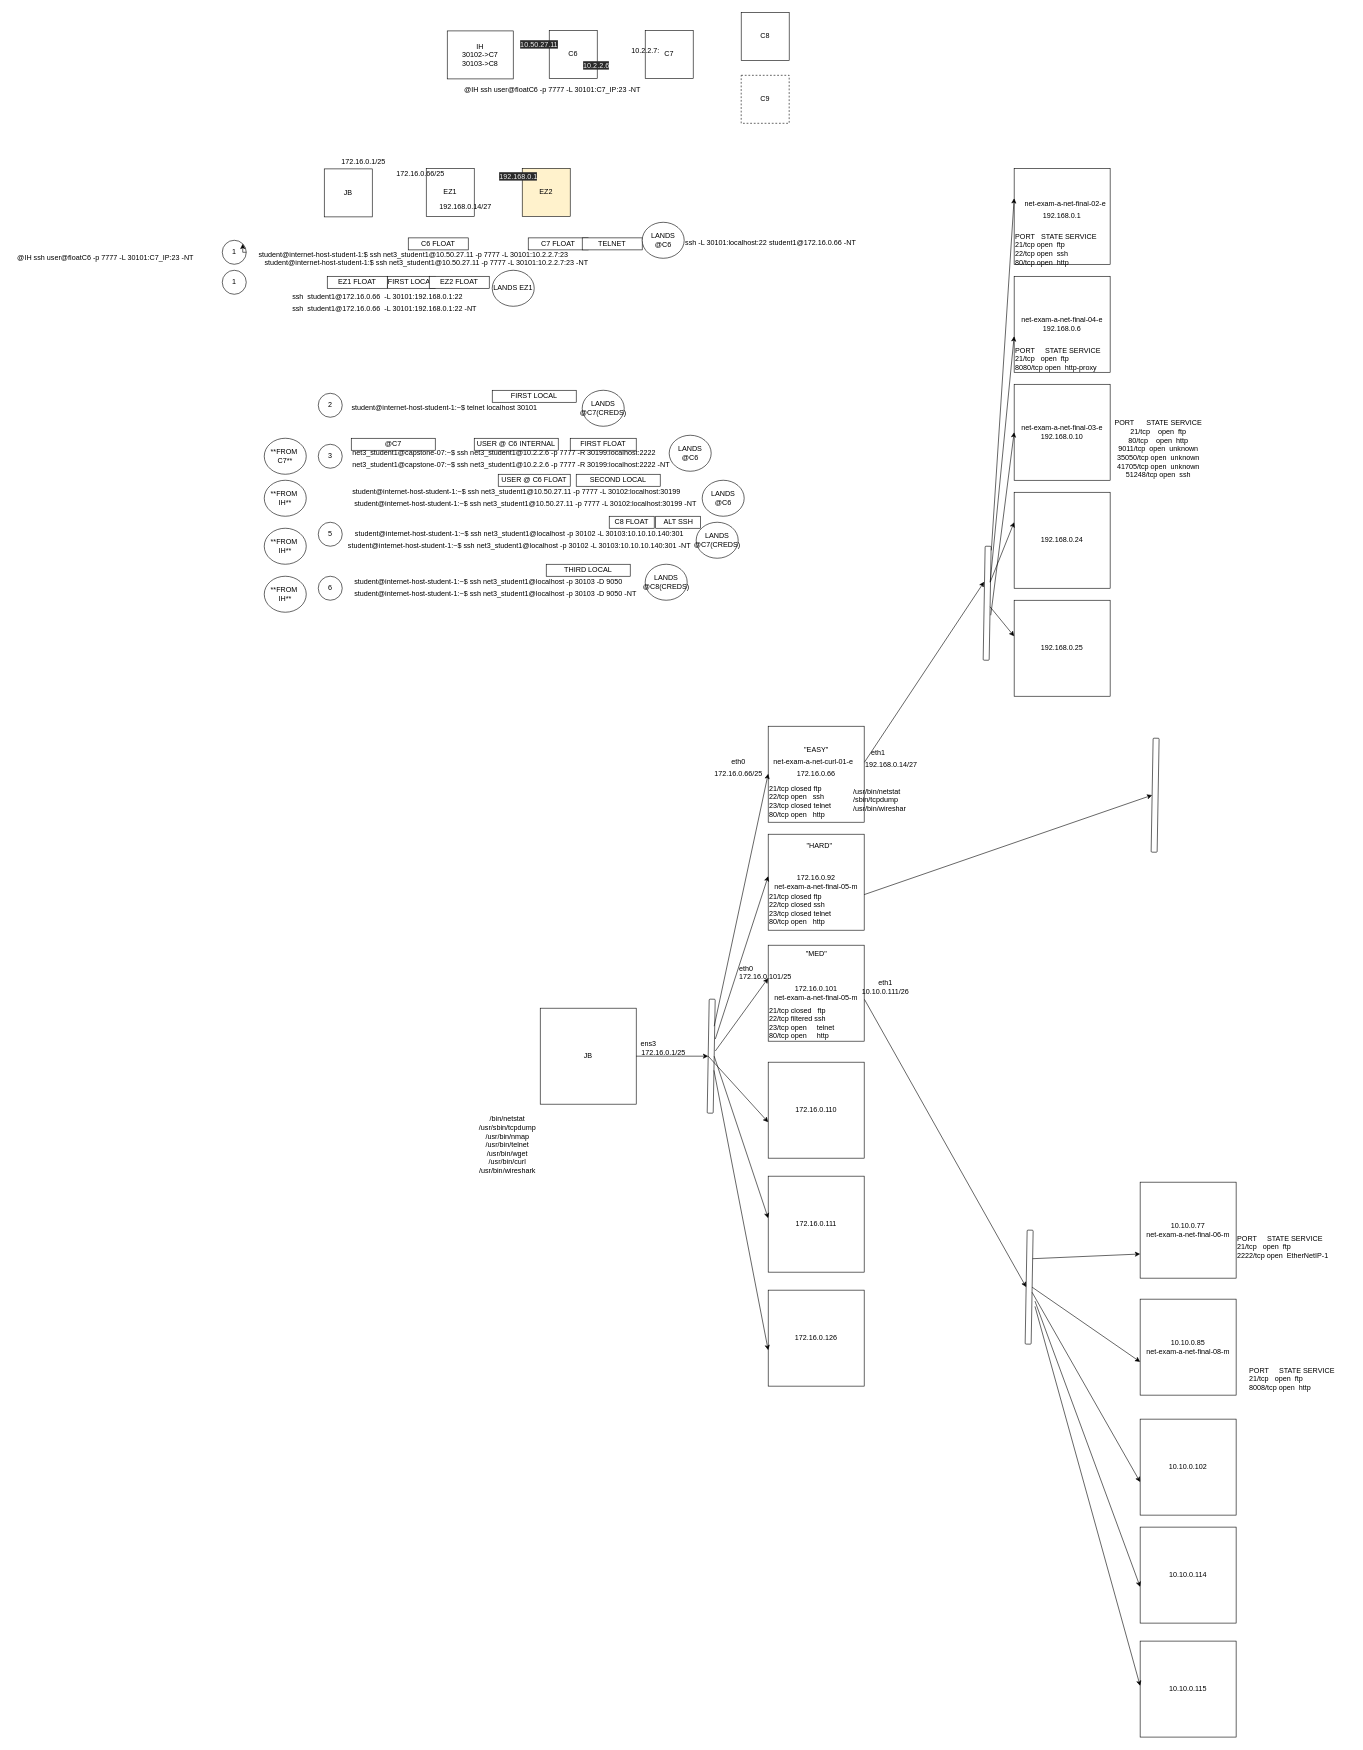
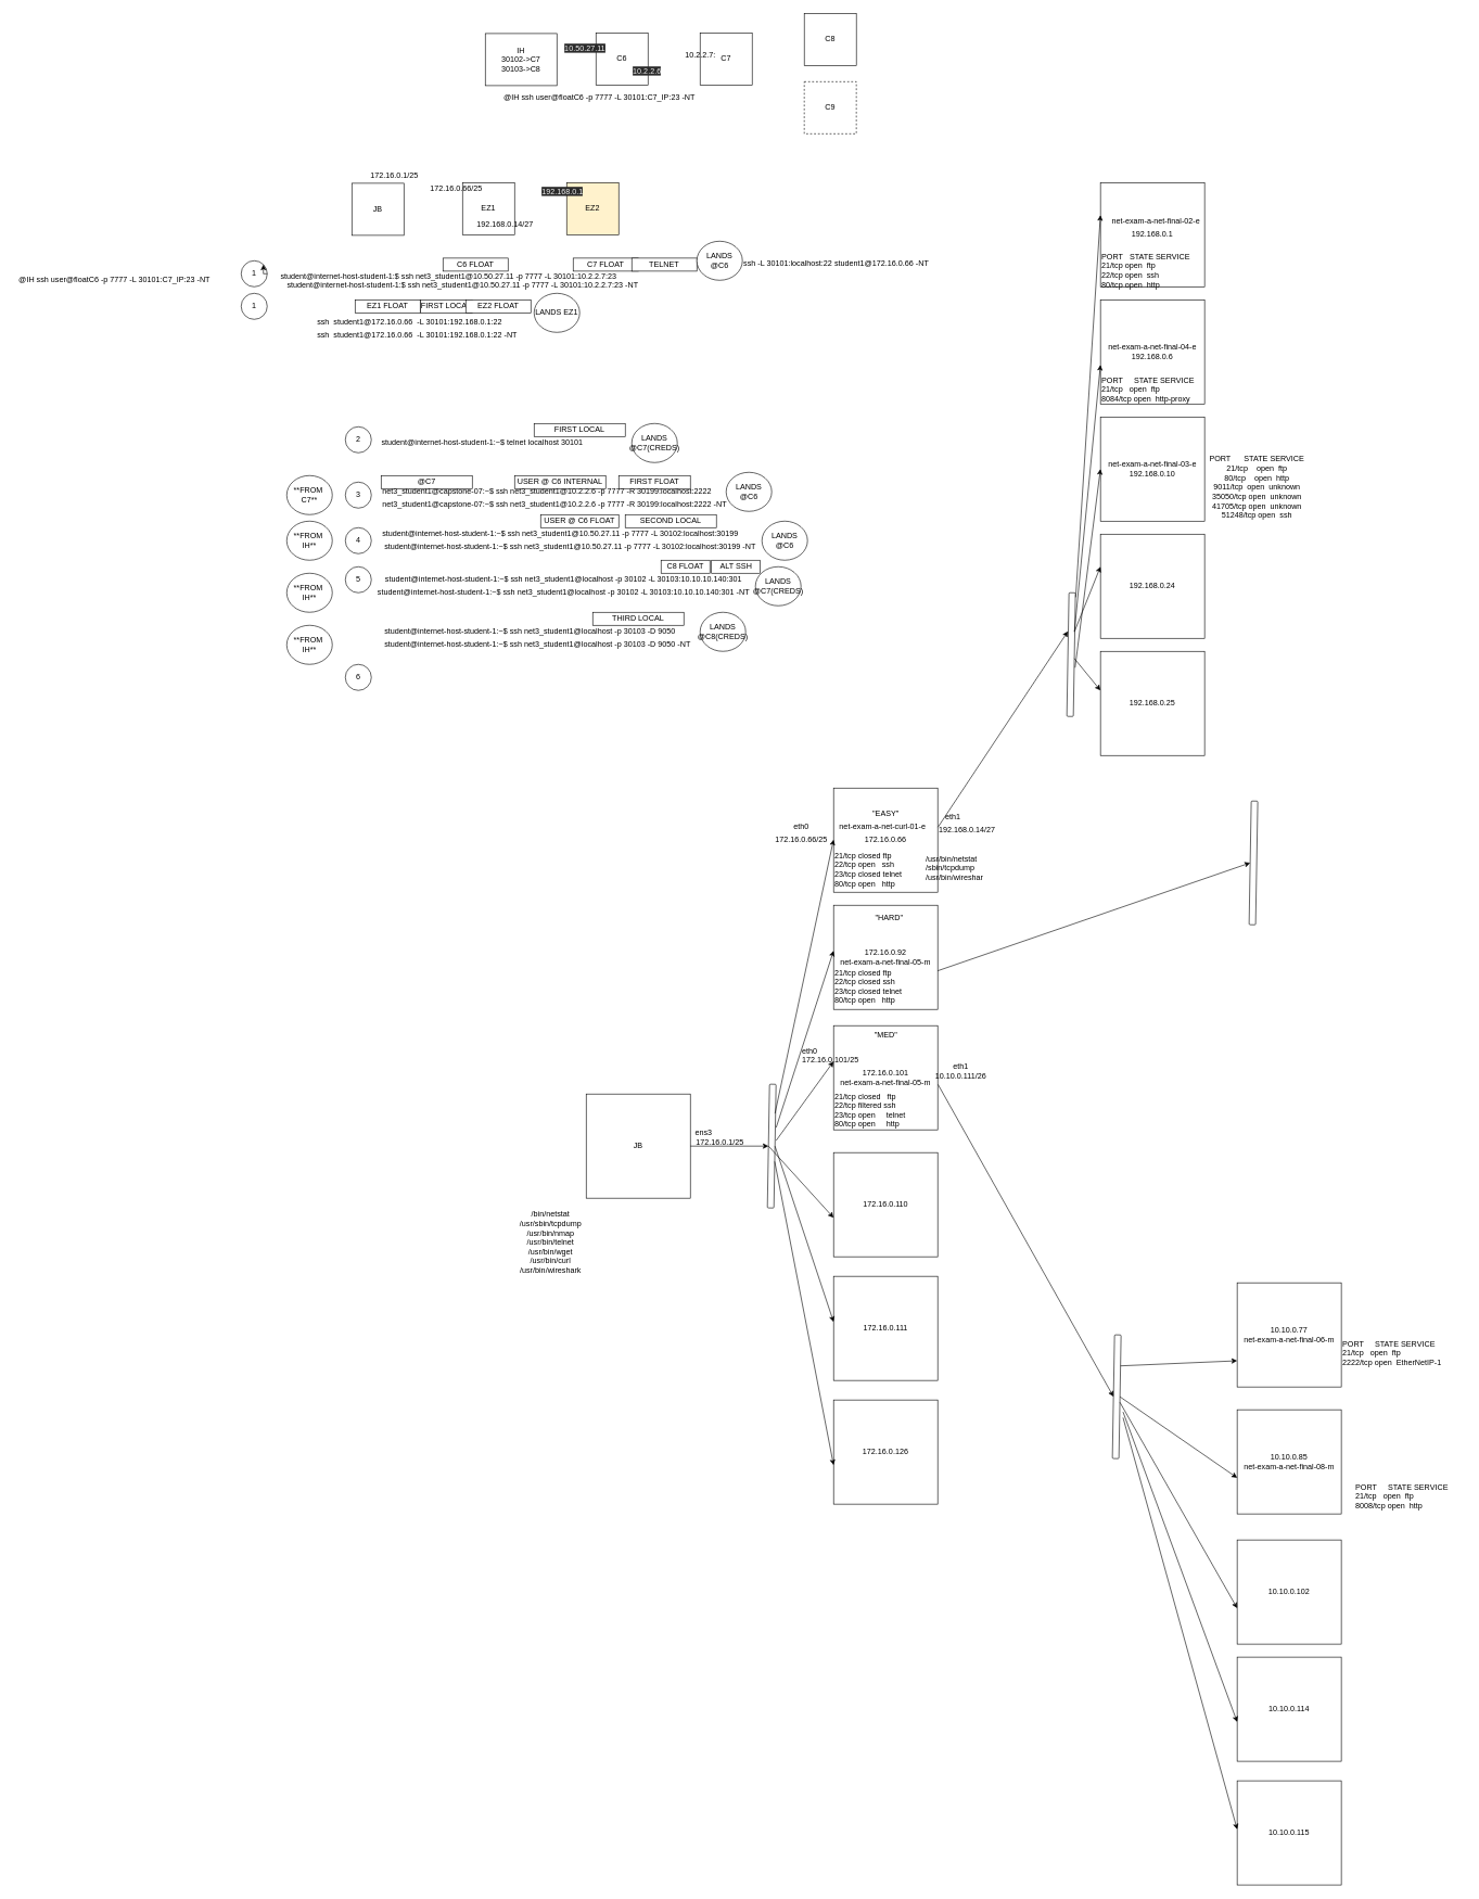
- <mxCell id="43" value="PORT     STATE SERVICE&#10;21/tcp   open  ftp&#10;8080/tcp open  http-proxy" style="text;whiteSpace=wrap;html=1;" vertex="1" parent="1"><mxGeometry x="1690" y="570" width="170" height="60" as="geometry" /></mxCell>
+ <mxCell id="43" value="PORT     STATE SERVICE&#10;21/tcp   open  ftp&#10;8084/tcp open  http-proxy" style="text;whiteSpace=wrap;html=1;" vertex="1" parent="1"><mxGeometry x="1690" y="570" width="170" height="60" as="geometry" /></mxCell>
+ <mxCell id="64" value="4" style="ellipse;whiteSpace=wrap;html=1;" vertex="1" parent="1"><mxGeometry x="530" y="810" width="40" height="40" as="geometry" /></mxCell>
- <mxCell id="65" value="6" style="ellipse;whiteSpace=wrap;html=1;" vertex="1" parent="1"><mxGeometry x="530" y="960" width="40" height="40" as="geometry" /></mxCell>
+ <mxCell id="65" value="6" style="ellipse;whiteSpace=wrap;html=1;" vertex="1" parent="1"><mxGeometry x="530" y="1020" width="40" height="40" as="geometry" /></mxCell>
